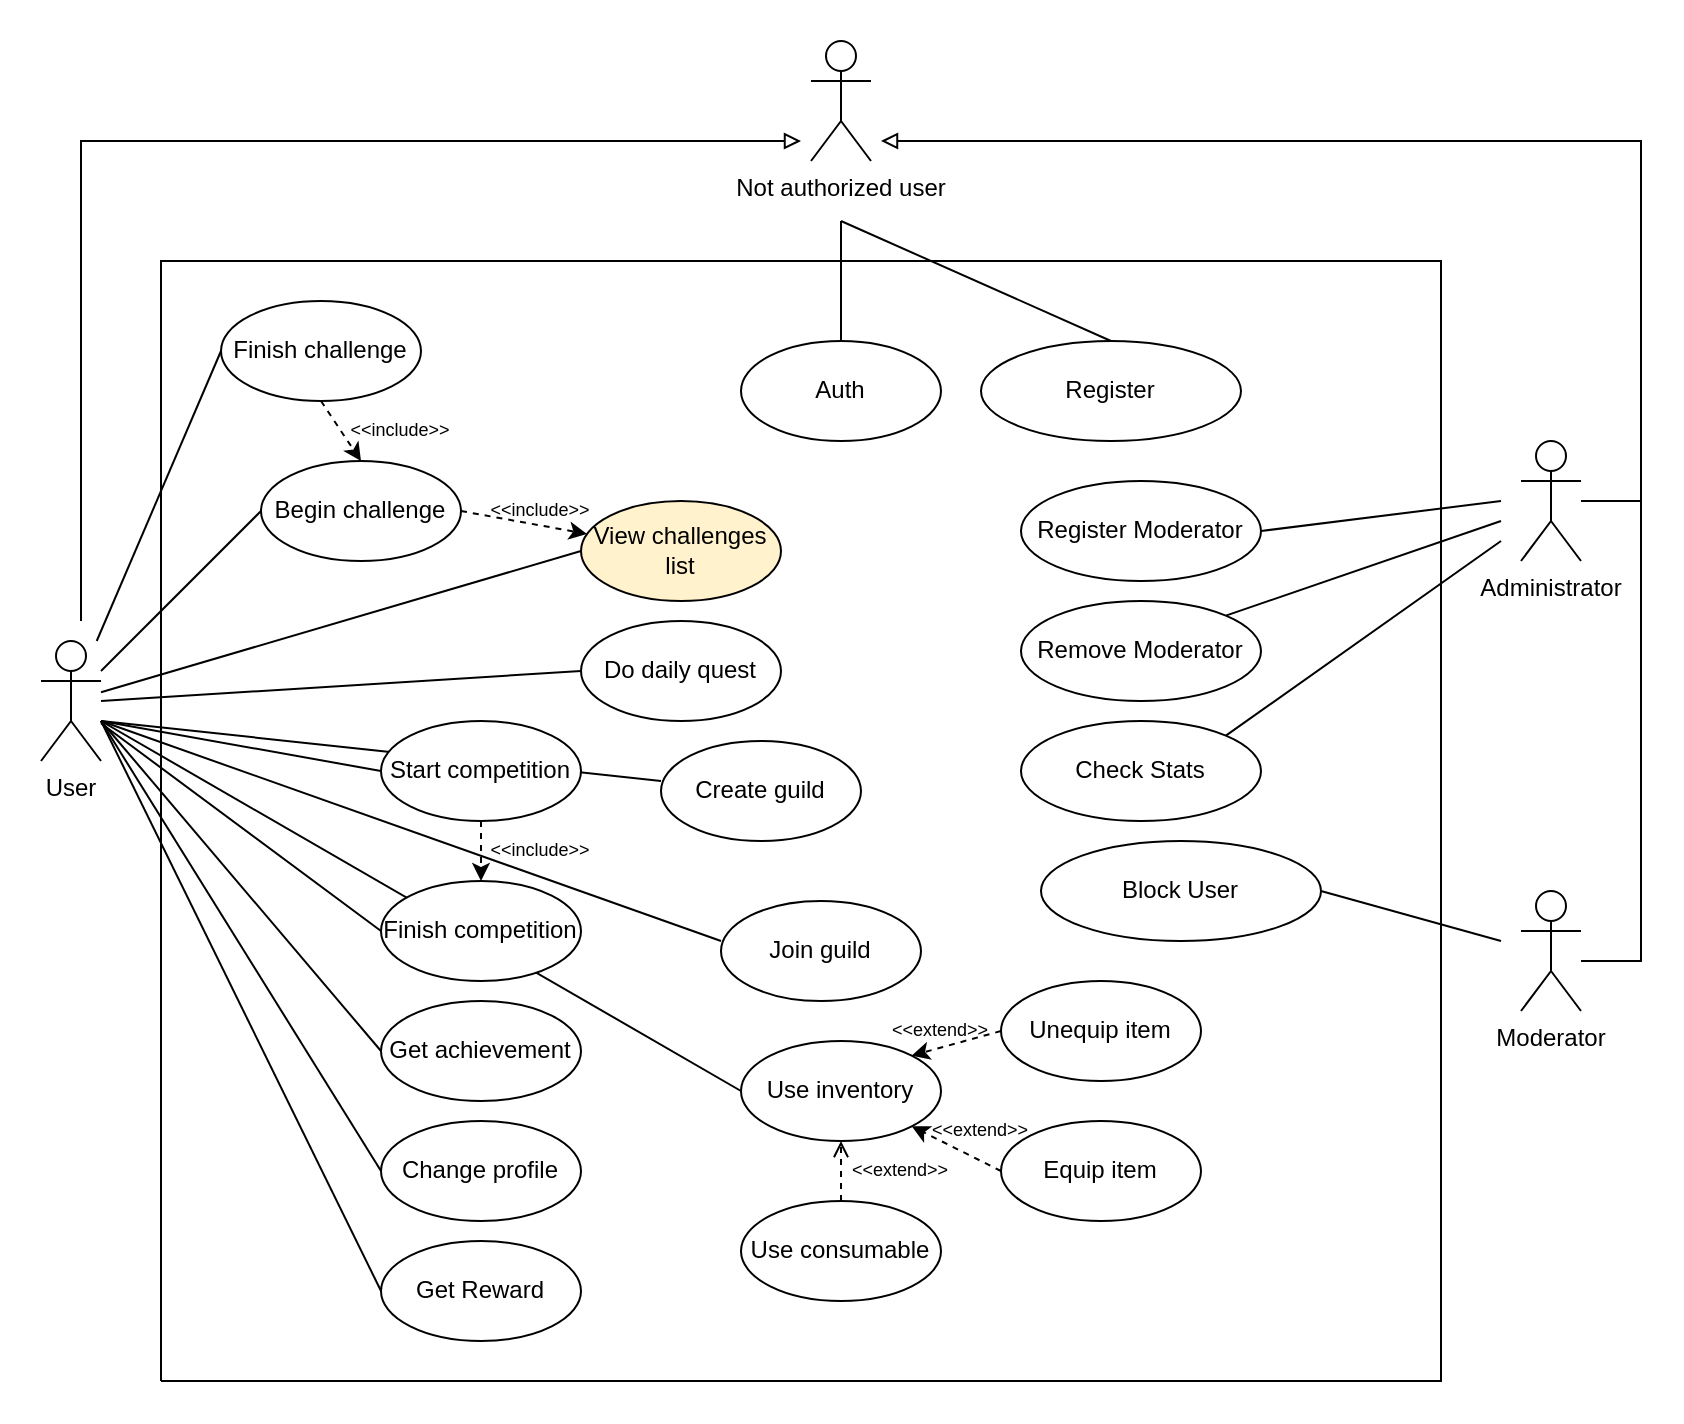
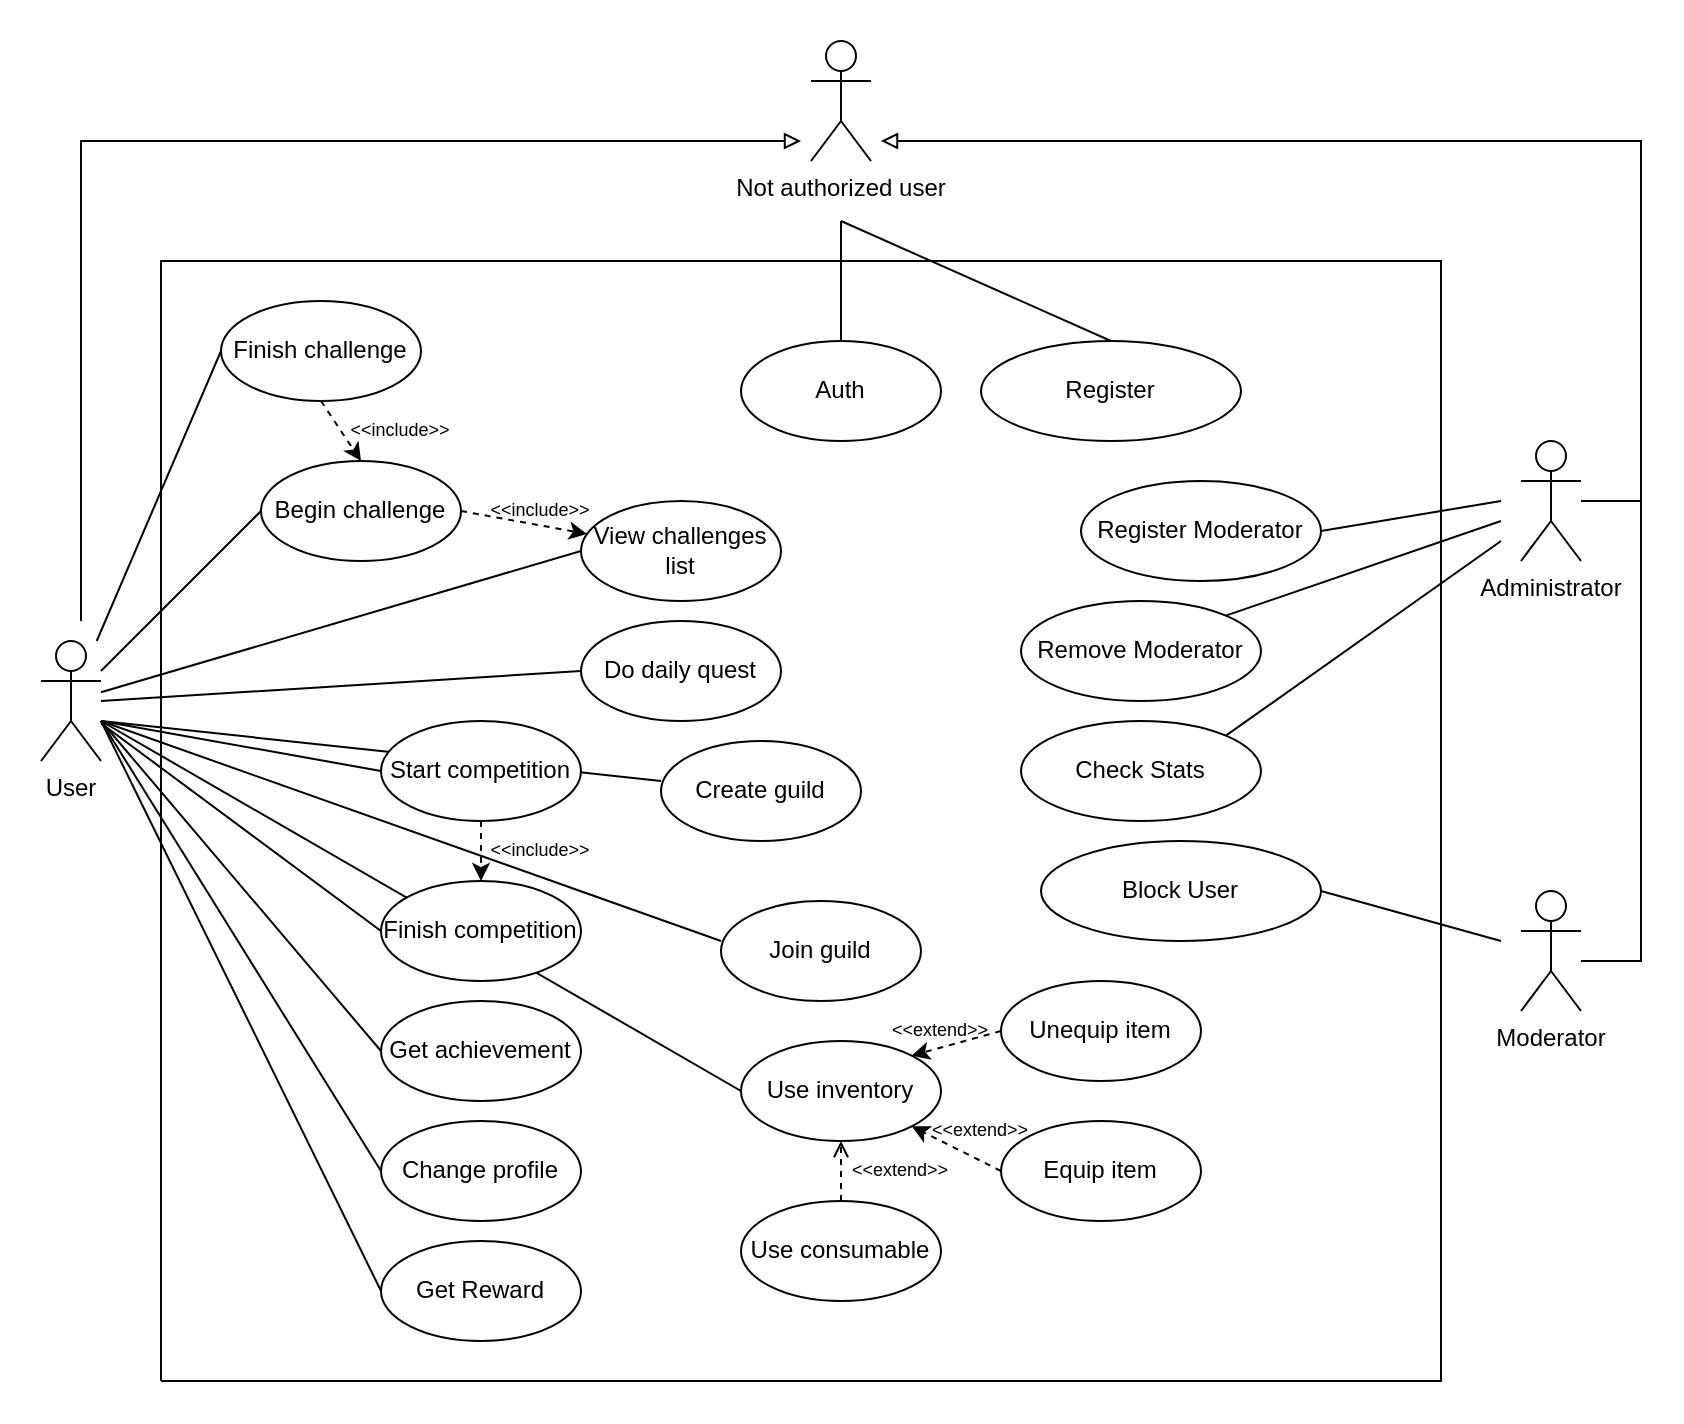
- <mxCell id="51" value="Register Moderator" style="ellipse;whiteSpace=wrap;html=1;" parent="1" vertex="1"><mxGeometry x="510" y="240" width="120" height="50" as="geometry" /></mxCell>
+ <mxCell id="51" value="Register Moderator" style="ellipse;whiteSpace=wrap;html=1;" parent="1" vertex="1"><mxGeometry x="540" y="240" width="120" height="50" as="geometry" /></mxCell>
- <mxCell id="13" value="View challenges list" style="ellipse;whiteSpace=wrap;html=1;fillColor=#fff2cc;" parent="1" vertex="1"><mxGeometry x="290" y="250" width="100" height="50" as="geometry" /></mxCell>
+ <mxCell id="13" value="View challenges list" style="ellipse;whiteSpace=wrap;html=1;" parent="1" vertex="1"><mxGeometry x="290" y="250" width="100" height="50" as="geometry" /></mxCell>
